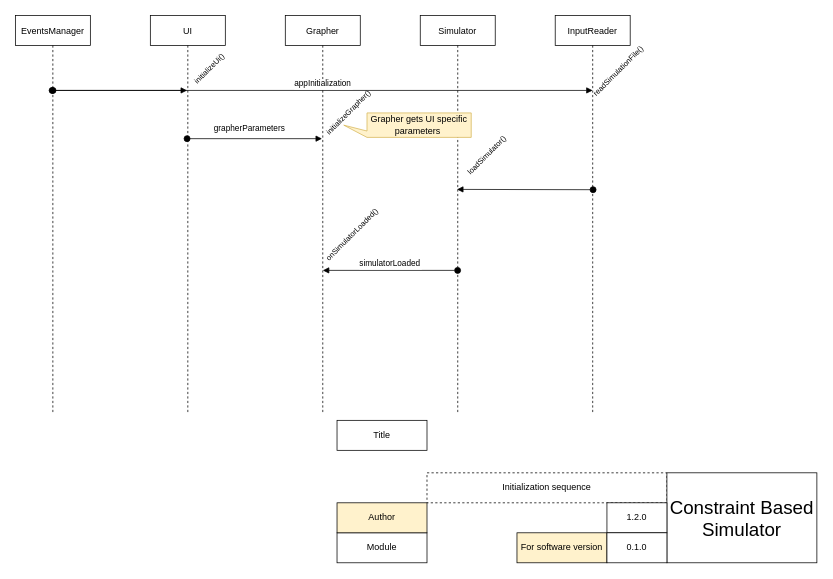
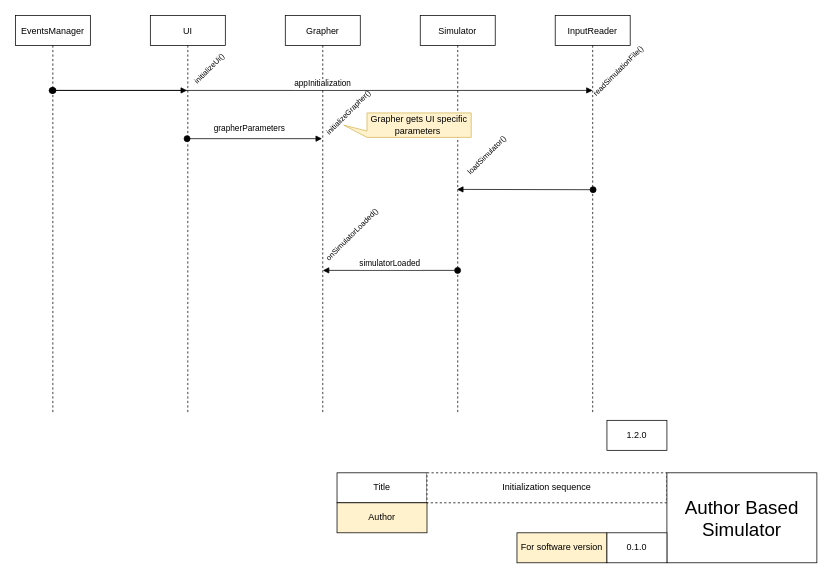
- <mxCell id="8" value="Title" style="rounded=0;whiteSpace=wrap;html=1;" parent="1" vertex="1"><mxGeometry x="449" y="560" width="120" height="40" as="geometry" /></mxCell>
+ <mxCell id="8" value="Title" style="rounded=0;whiteSpace=wrap;html=1;" parent="1" vertex="1"><mxGeometry x="449" y="630" width="120" height="40" as="geometry" /></mxCell>
- <mxCell id="13" value="1.2.0" style="rounded=0;whiteSpace=wrap;html=1;" parent="1" vertex="1"><mxGeometry x="809" y="670" width="80" height="40" as="geometry" /></mxCell>
+ <mxCell id="13" value="1.2.0" style="rounded=0;whiteSpace=wrap;html=1;" parent="1" vertex="1"><mxGeometry x="809" y="560" width="80" height="40" as="geometry" /></mxCell>
- <mxCell id="12" value="&lt;font style=&quot;font-size: 25px;&quot;&gt;Constraint Based Simulator&lt;/font&gt;" style="rounded=0;whiteSpace=wrap;html=1;" parent="1" vertex="1"><mxGeometry x="889" y="630" width="200" height="120" as="geometry" /></mxCell>
+ <mxCell id="12" value="&lt;font style=&quot;font-size: 25px;&quot;&gt;Author Based Simulator&lt;/font&gt;" style="rounded=0;whiteSpace=wrap;html=1;" parent="1" vertex="1"><mxGeometry x="889" y="630" width="200" height="120" as="geometry" /></mxCell>
- <mxCell id="10" value="Module" style="rounded=0;whiteSpace=wrap;html=1;" parent="1" vertex="1"><mxGeometry x="449" y="710" width="120" height="40" as="geometry" /></mxCell>
